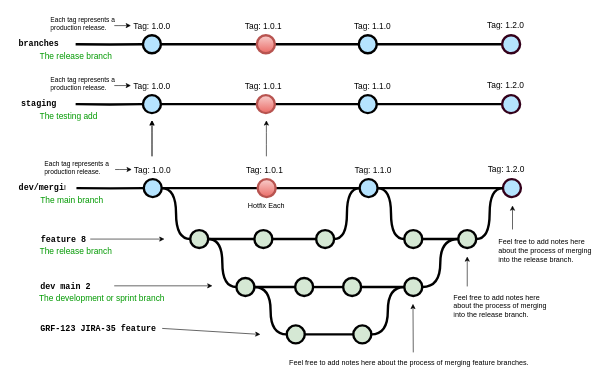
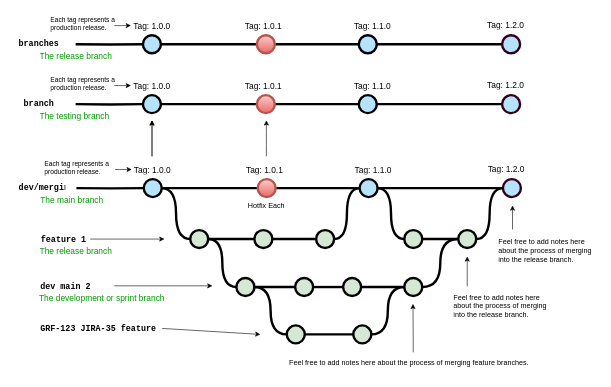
- <mxCell id="81" value="staging" style="text;html=1;strokeColor=none;fillColor=none;align=center;verticalAlign=middle;whiteSpace=wrap;overflow=hidden;fontSize=14;fontStyle=1;fontFamily=Courier New;" parent="1" vertex="1"><mxGeometry x="20" y="152" width="88.63" height="42" as="geometry" /></mxCell>
+ <mxCell id="81" value="branch" style="text;html=1;strokeColor=none;fillColor=none;align=center;verticalAlign=middle;whiteSpace=wrap;overflow=hidden;fontSize=14;fontStyle=1;fontFamily=Courier New;" parent="1" vertex="1"><mxGeometry x="20" y="152" width="88.63" height="42" as="geometry" /></mxCell>
- <mxCell id="82" value="The testing add" style="text;html=1;strokeColor=none;fillColor=none;align=left;verticalAlign=middle;whiteSpace=wrap;overflow=hidden;fontSize=14;fontStyle=0;fontColor=#009900;" parent="1" vertex="1"><mxGeometry x="63.88" y="182" width="146.75" height="20" as="geometry" /></mxCell>
+ <mxCell id="82" value="The testing branch" style="text;html=1;strokeColor=none;fillColor=none;align=left;verticalAlign=middle;whiteSpace=wrap;overflow=hidden;fontSize=14;fontStyle=0;fontColor=#009900;" parent="1" vertex="1"><mxGeometry x="63.88" y="182" width="146.75" height="20" as="geometry" /></mxCell>
- <mxCell id="34" value="feature 8" style="text;html=1;strokeColor=none;fillColor=none;align=left;verticalAlign=middle;whiteSpace=wrap;overflow=hidden;fontSize=14;fontStyle=1;fontFamily=Courier New;" parent="1" vertex="1"><mxGeometry x="65.75" y="388" width="84.25" height="20" as="geometry" /></mxCell>
+ <mxCell id="34" value="feature 1" style="text;html=1;strokeColor=none;fillColor=none;align=left;verticalAlign=middle;whiteSpace=wrap;overflow=hidden;fontSize=14;fontStyle=1;fontFamily=Courier New;" parent="1" vertex="1"><mxGeometry x="65.75" y="388" width="84.25" height="20" as="geometry" /></mxCell>
